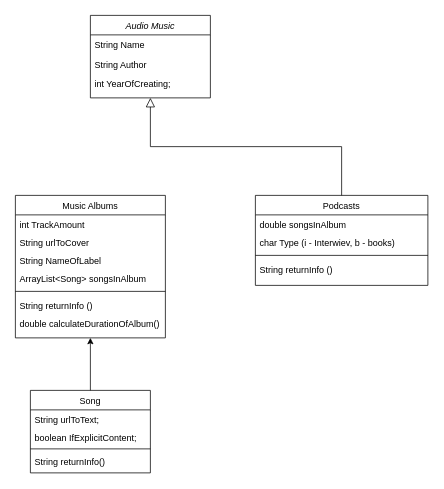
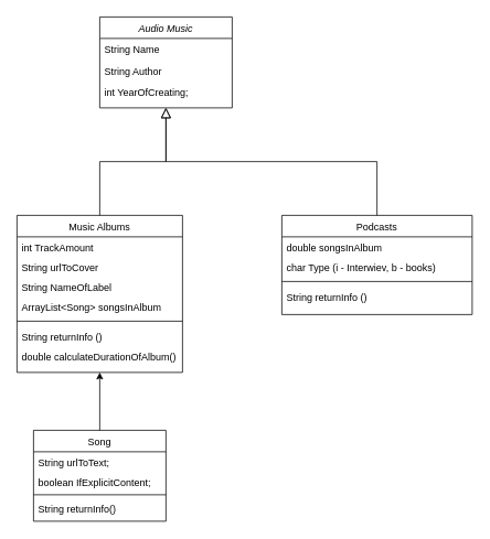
+ <mxCell id="14" value="" style="endArrow=block;endSize=10;endFill=0;shadow=0;strokeWidth=1;rounded=0;edgeStyle=elbowEdgeStyle;elbow=vertical;" parent="1" source="6" target="2" edge="1"><mxGeometry width="160" relative="1" as="geometry"><mxPoint x="100" y="103" as="sourcePoint" /><mxPoint x="100" y="103" as="targetPoint" /></mxGeometry></mxCell>
